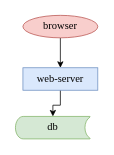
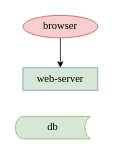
- <mxCell id="5" value="web-server" style="rounded=0;whiteSpace=wrap;html=1;fontSize=14;fillColor=#dae8fc;strokeColor=#6c8ebf;fontFamily=Verdana;" vertex="1" parent="1"><mxGeometry x="30" y="90" width="100" height="30" as="geometry" /></mxCell>
+ <mxCell id="5" value="web-server" style="rounded=0;whiteSpace=wrap;html=1;fontSize=14;fillColor=#d5e8d4;strokeColor=#6c8ebf;fontFamily=Verdana;" vertex="1" parent="1"><mxGeometry x="30" y="90" width="100" height="30" as="geometry" /></mxCell>
- <mxCell id="4" style="edgeStyle=orthogonalEdgeStyle;rounded=0;orthogonalLoop=1;jettySize=auto;html=1;exitX=0.5;exitY=1;exitDx=0;exitDy=0;fontSize=14;fontFamily=Verdana;" edge="1" parent="1" source="5" target="6"><mxGeometry relative="1" as="geometry" /></mxCell>
